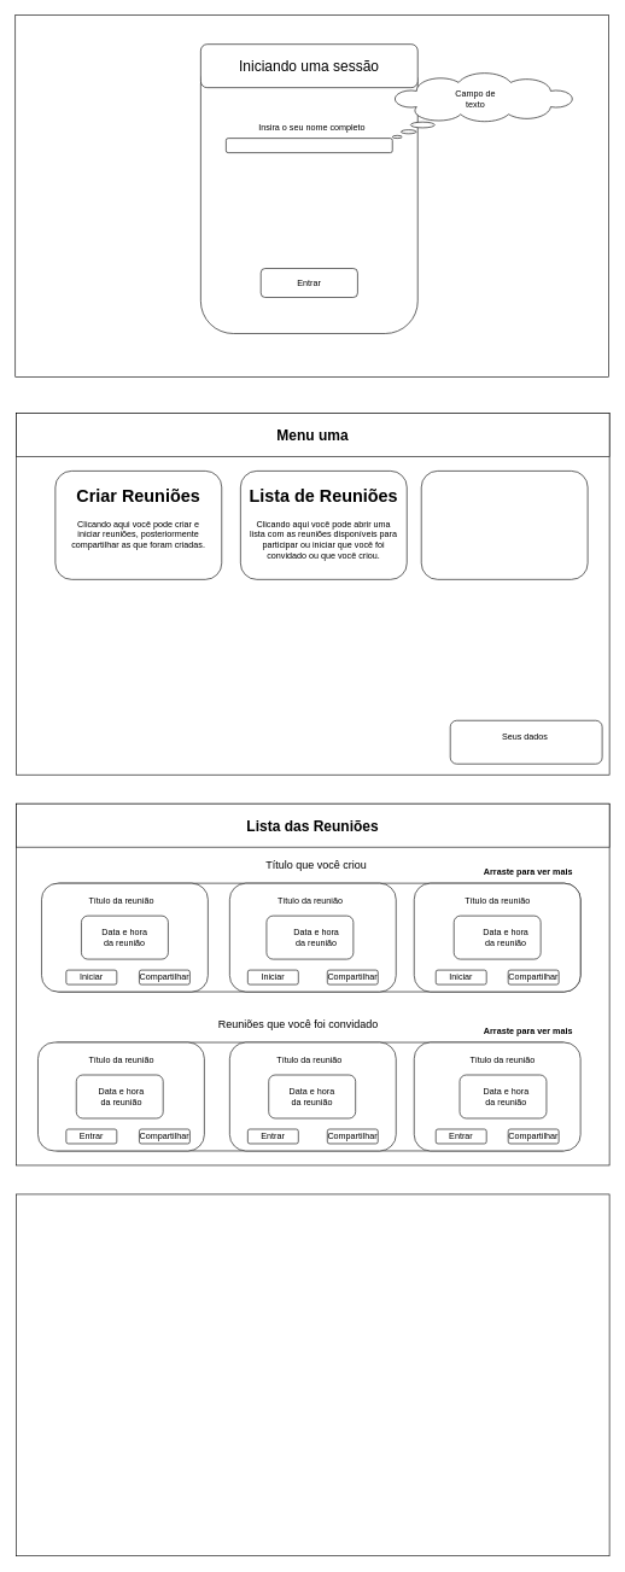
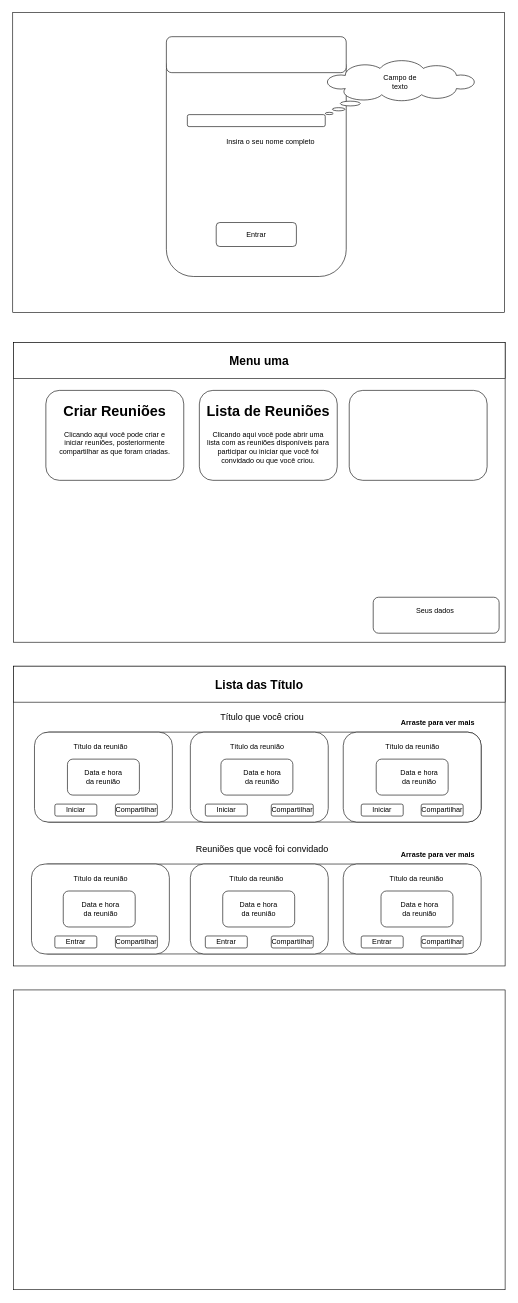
- <mxCell id="49" value="Iniciando uma sessão" style="text;html=1;align=center;verticalAlign=middle;whiteSpace=wrap;rounded=0;fontSize=20;" vertex="1" parent="1"><mxGeometry x="312" y="75" width="230" height="30" as="geometry" /></mxCell>
- <mxCell id="54" value="Campo de texto" style="text;html=1;align=center;verticalAlign=middle;whiteSpace=wrap;rounded=0;" vertex="1" parent="1"><mxGeometry x="627" y="120" width="60" height="30" as="geometry" /></mxCell>
+ <mxCell id="54" value="Campo de texto" style="text;html=1;align=center;verticalAlign=middle;whiteSpace=wrap;rounded=0;" vertex="1" parent="1"><mxGeometry x="637" y="120" width="60" height="30" as="geometry" /></mxCell>
- <mxCell id="50" value="Insira o seu nome completo" style="text;html=1;align=center;verticalAlign=middle;whiteSpace=wrap;rounded=0;" vertex="1" parent="1"><mxGeometry x="348.75" y="160" width="164" height="30" as="geometry" /></mxCell>
+ <mxCell id="50" value="Insira o seu nome completo" style="text;html=1;align=center;verticalAlign=middle;whiteSpace=wrap;rounded=0;" vertex="1" parent="1"><mxGeometry x="368.75" y="220" width="164" height="30" as="geometry" /></mxCell>
- <mxCell id="10" value="&lt;font style=&quot;font-size: 20px;&quot;&gt;&lt;b&gt;Lista das Reuniões&lt;/b&gt;&lt;/font&gt;" style="text;html=1;align=center;verticalAlign=middle;whiteSpace=wrap;rounded=0;fontSize=15;" vertex="1" parent="1"><mxGeometry x="22" y="1110" width="820" height="60" as="geometry" /></mxCell>
+ <mxCell id="10" value="&lt;font style=&quot;font-size: 20px;&quot;&gt;&lt;b&gt;Lista das Título&lt;/b&gt;&lt;/font&gt;" style="text;html=1;align=center;verticalAlign=middle;whiteSpace=wrap;rounded=0;fontSize=15;" vertex="1" parent="1"><mxGeometry x="22" y="1110" width="820" height="60" as="geometry" /></mxCell>
- <mxCell id="11" value="Reuniões que você foi convidado" style="text;html=1;align=center;verticalAlign=middle;whiteSpace=wrap;rounded=0;fontSize=15;" vertex="1" parent="1"><mxGeometry x="297" y="1400" width="230" height="30" as="geometry" /></mxCell>
+ <mxCell id="11" value="Reuniões que você foi convidado" style="text;html=1;align=center;verticalAlign=middle;whiteSpace=wrap;rounded=0;fontSize=15;" vertex="1" parent="1"><mxGeometry x="322" y="1400" width="230" height="30" as="geometry" /></mxCell>
